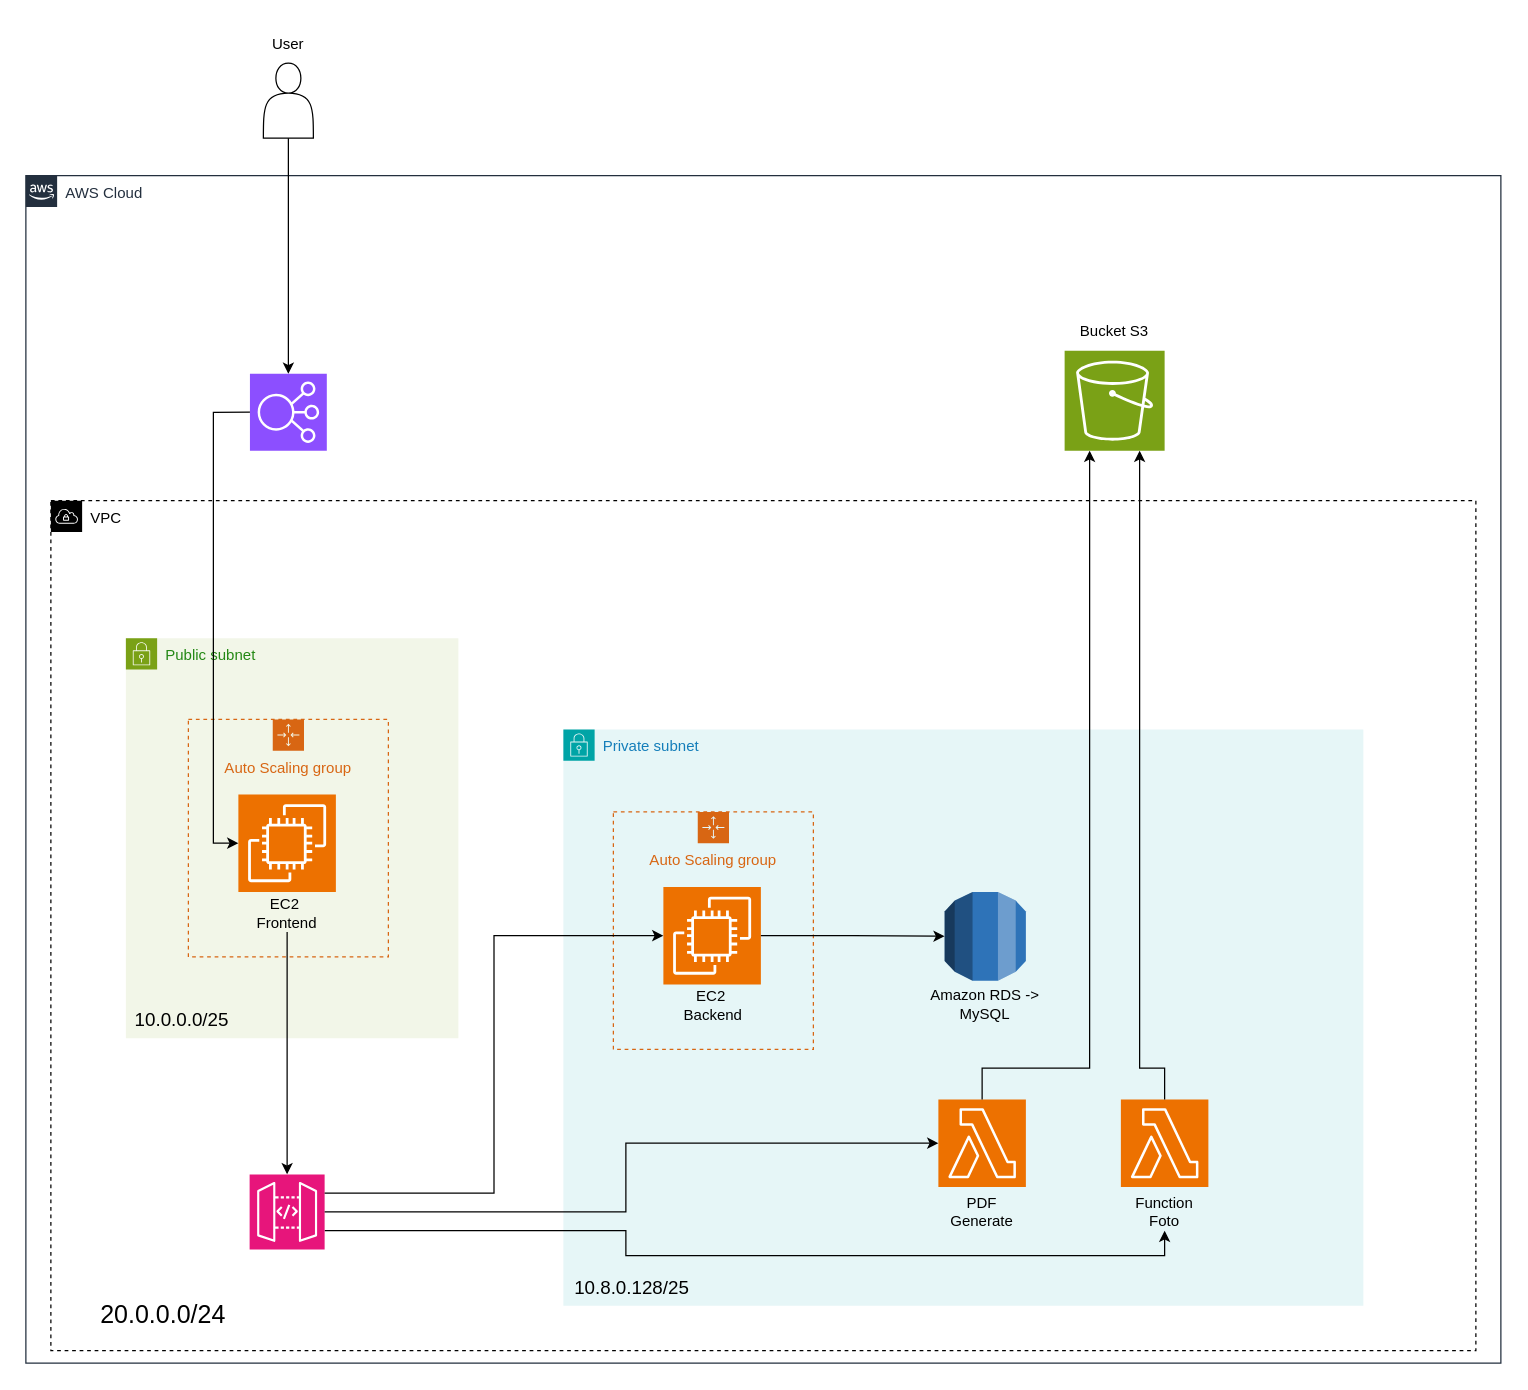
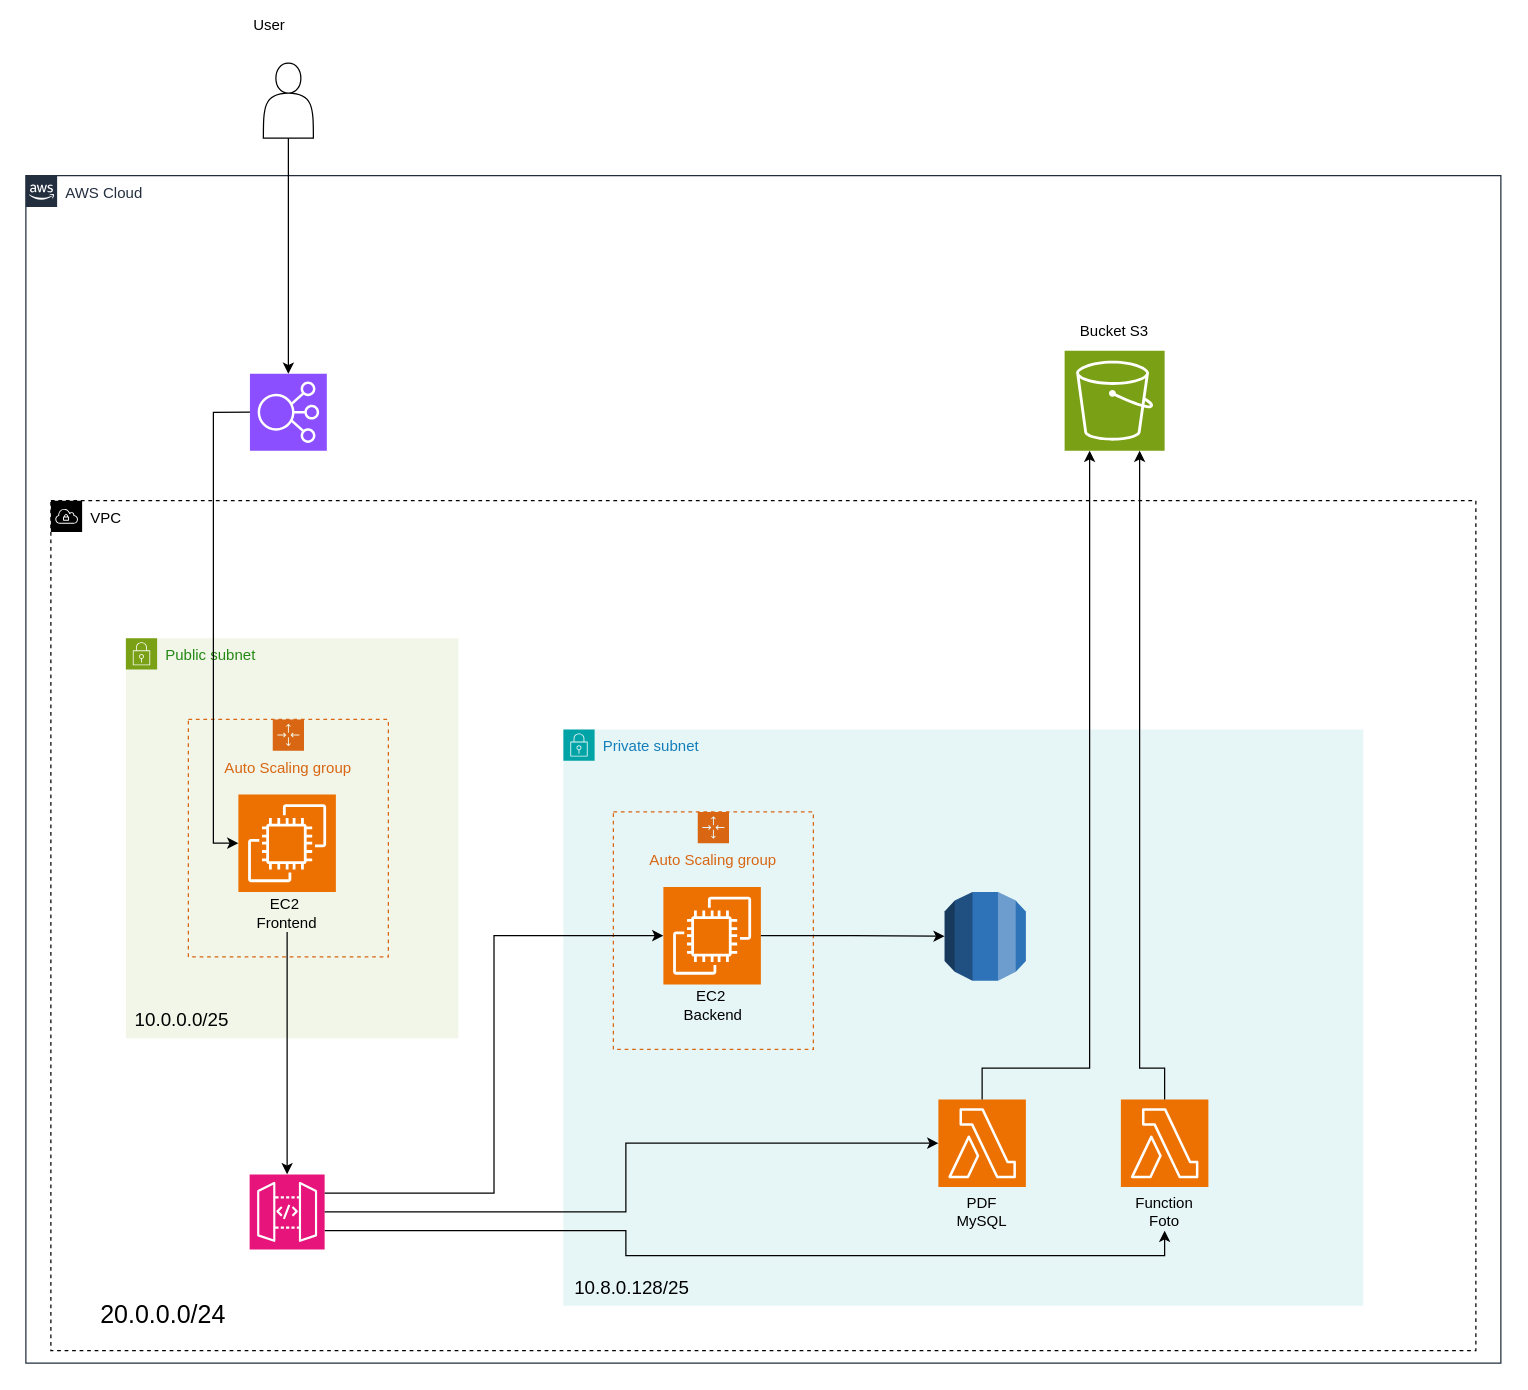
- <mxCell id="5" value="User" style="text;strokeColor=none;align=center;fillColor=none;html=1;verticalAlign=middle;whiteSpace=wrap;rounded=0;" parent="1" vertex="1"><mxGeometry x="200" y="20" width="60" height="30" as="geometry" /></mxCell>
+ <mxCell id="5" value="User" style="text;strokeColor=none;align=center;fillColor=none;html=1;verticalAlign=middle;whiteSpace=wrap;rounded=0;" parent="1" vertex="1"><mxGeometry x="185" y="5" width="60" height="30" as="geometry" /></mxCell>
- <mxCell id="13" value="Amazon RDS -&amp;gt; MySQL" style="text;strokeColor=none;align=center;fillColor=none;html=1;verticalAlign=middle;whiteSpace=wrap;rounded=0;" parent="1" vertex="1"><mxGeometry x="741.25" y="788" width="92.5" height="30" as="geometry" /></mxCell>
- <mxCell id="17" value="PDF Generate" style="text;strokeColor=none;align=center;fillColor=none;html=1;verticalAlign=middle;whiteSpace=wrap;rounded=0;" parent="1" vertex="1"><mxGeometry x="755" y="954" width="60" height="30" as="geometry" /></mxCell>
+ <mxCell id="17" value="PDF MySQL" style="text;strokeColor=none;align=center;fillColor=none;html=1;verticalAlign=middle;whiteSpace=wrap;rounded=0;" parent="1" vertex="1"><mxGeometry x="755" y="954" width="60" height="30" as="geometry" /></mxCell>
